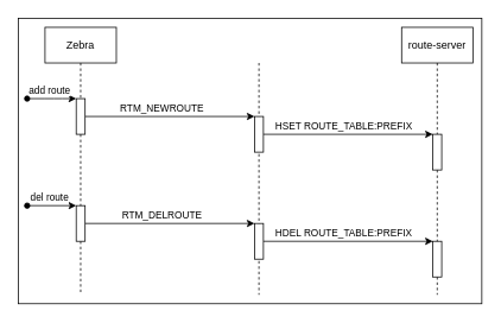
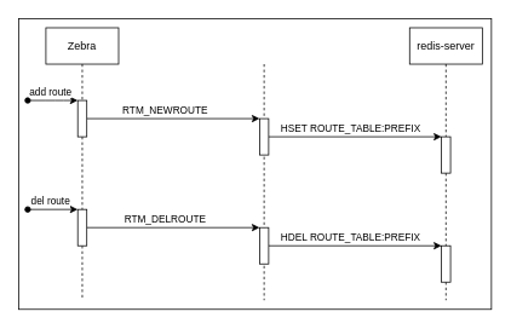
- <mxCell id="8" value="route-server" style="rounded=0;whiteSpace=wrap;html=1;" vertex="1" parent="1"><mxGeometry x="450" y="30" width="80" height="40" as="geometry" /></mxCell>
+ <mxCell id="8" value="redis-server" style="rounded=0;whiteSpace=wrap;html=1;" vertex="1" parent="1"><mxGeometry x="450" y="30" width="80" height="40" as="geometry" /></mxCell>
